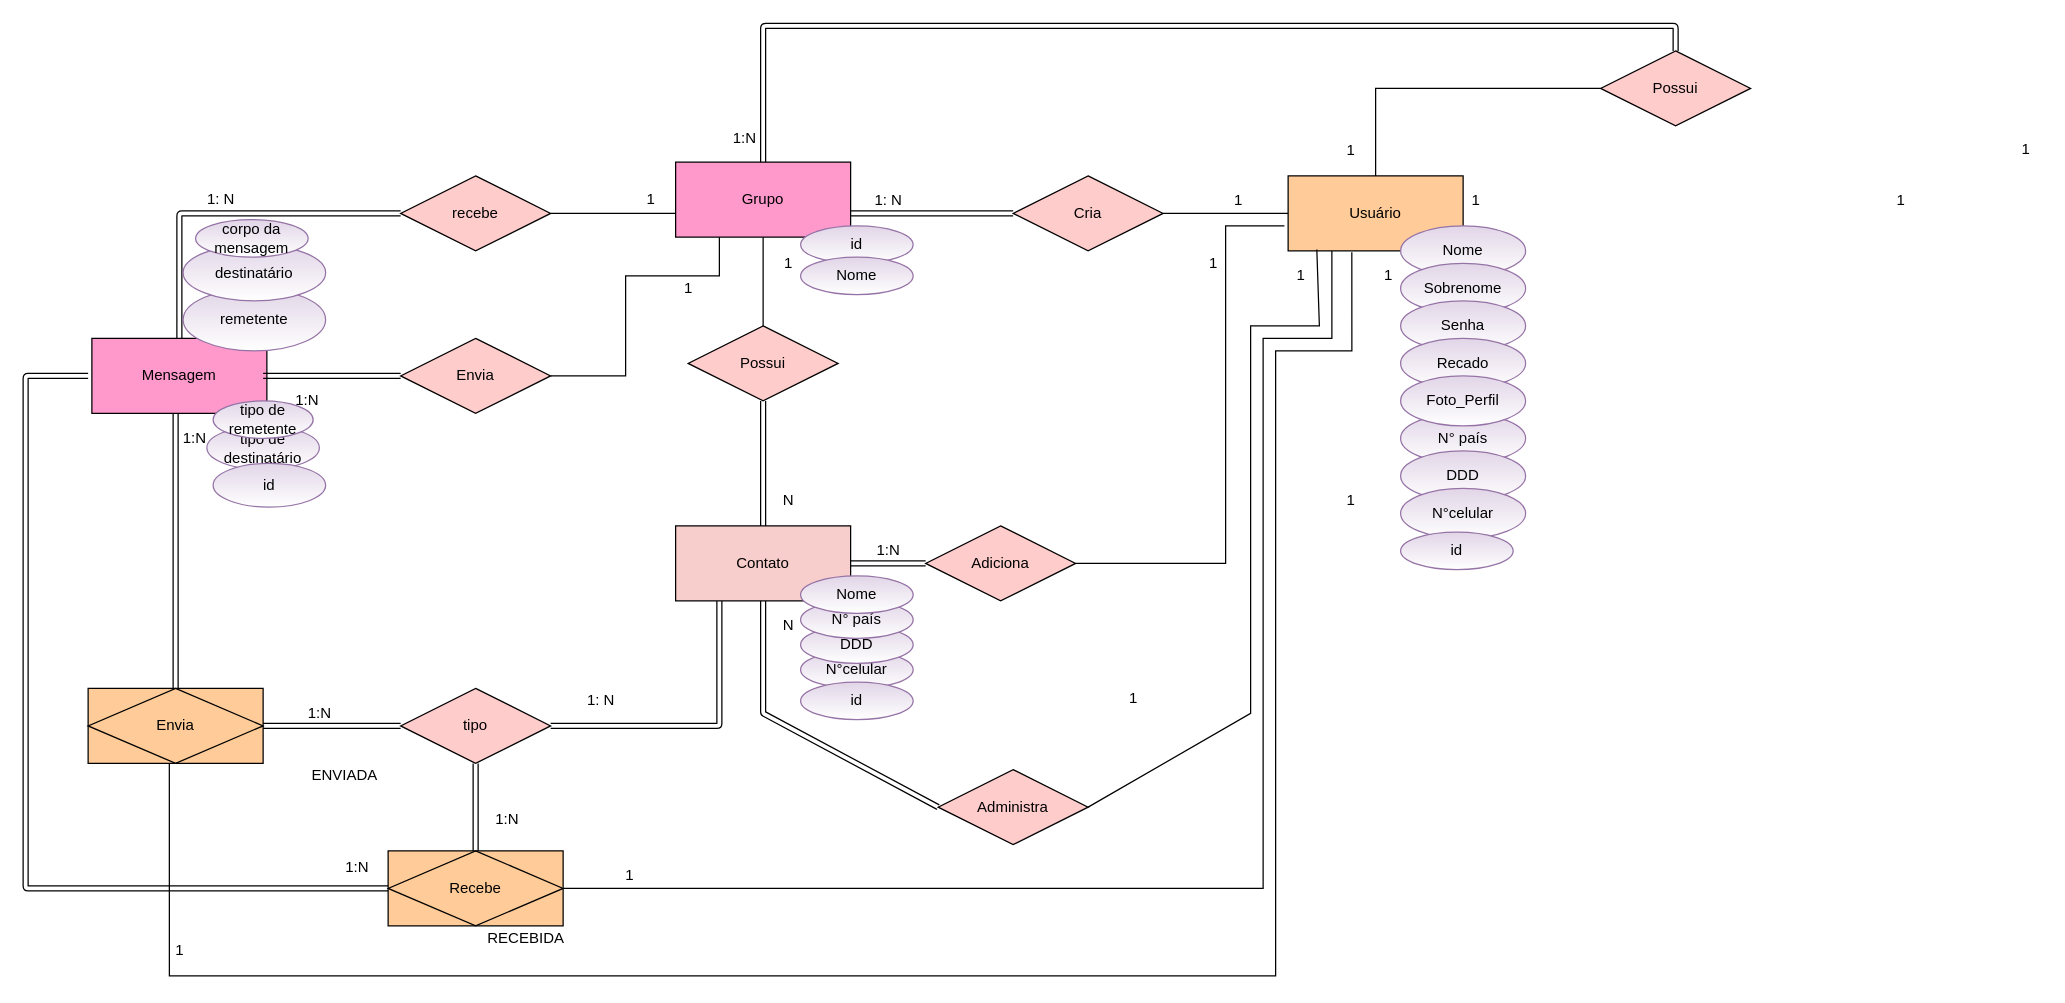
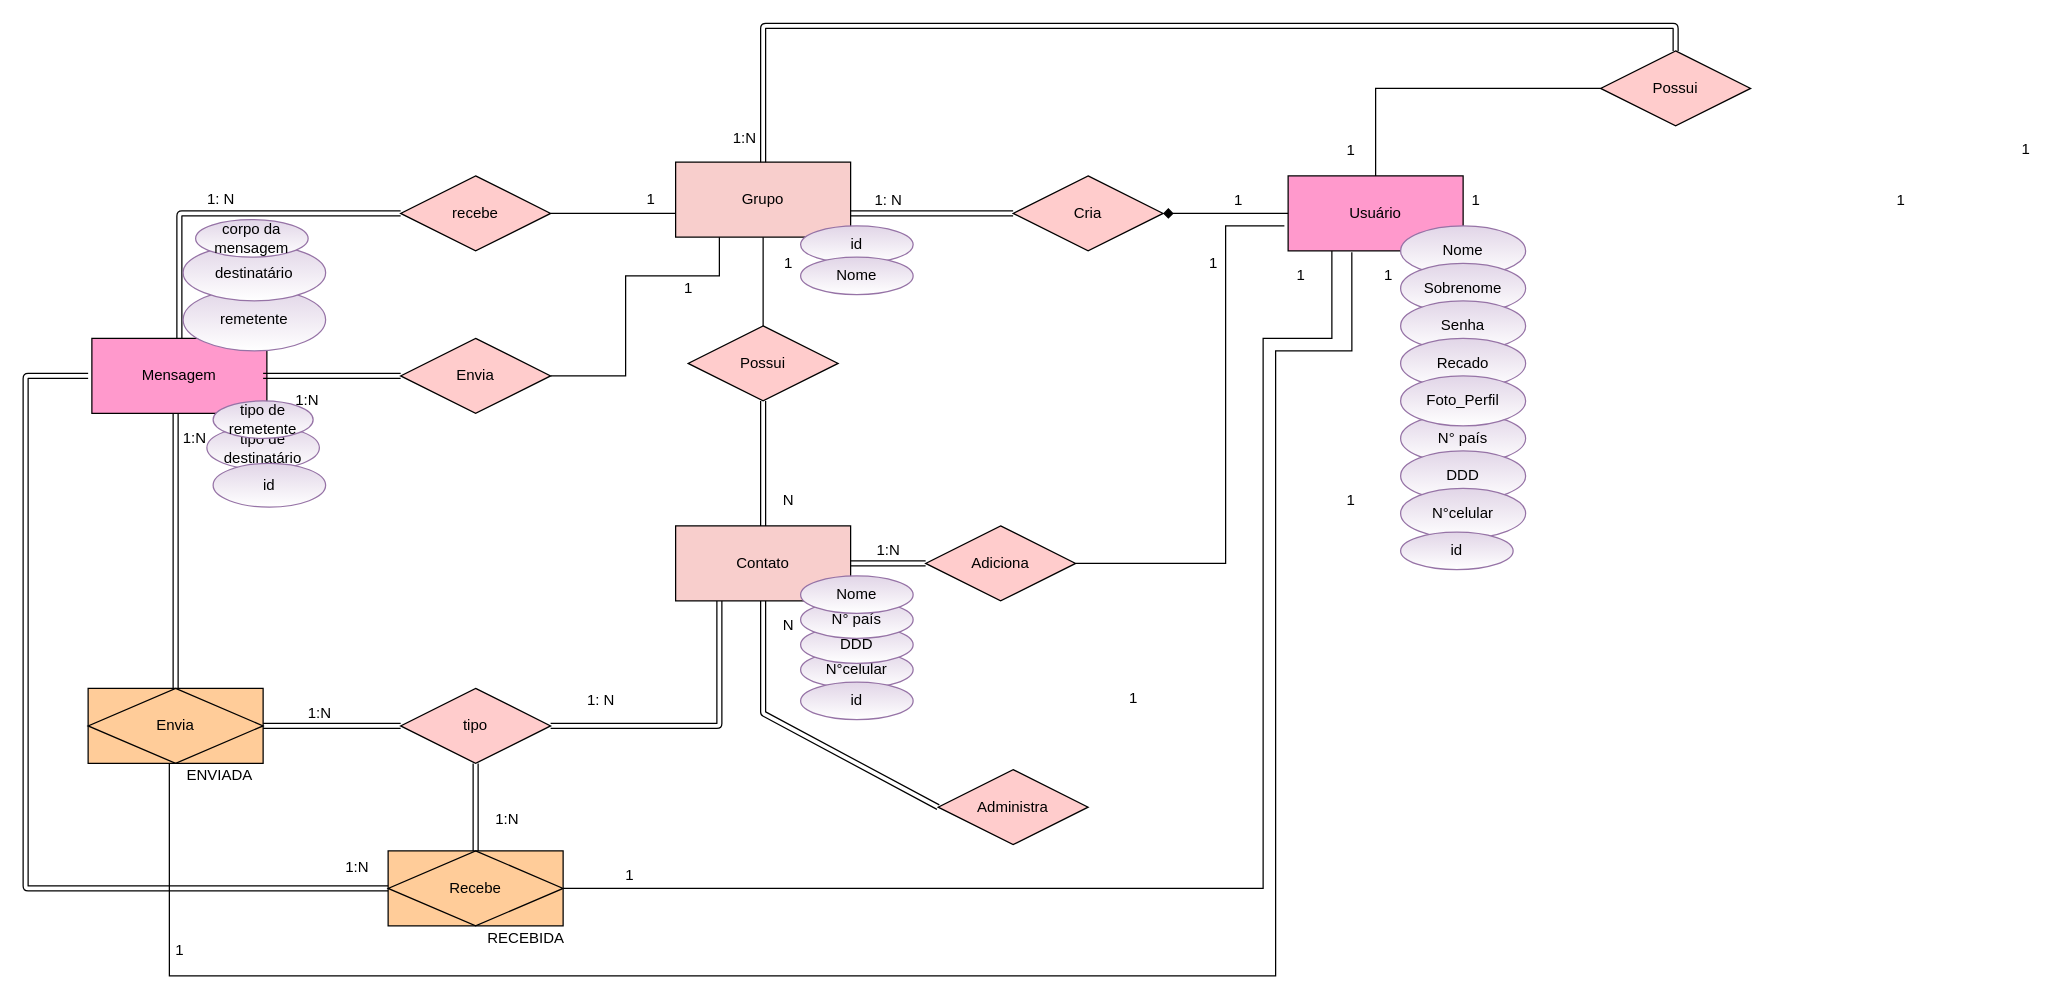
- <mxCell id="3" value="Grupo" style="whiteSpace=wrap;html=1;align=center;fillColor=#FF99CC;fontColor=#000000;" parent="1" vertex="1"><mxGeometry x="540" y="129" width="140" height="60" as="geometry" /></mxCell>
+ <mxCell id="3" value="Grupo" style="whiteSpace=wrap;html=1;align=center;fillColor=#f8cecc;fontColor=#000000;" parent="1" vertex="1"><mxGeometry x="540" y="129" width="140" height="60" as="geometry" /></mxCell>
- <mxCell id="5" value="" style="endArrow=none;html=1;rounded=0;entryX=1;entryY=0.5;entryDx=0;entryDy=0;exitX=0;exitY=0.5;exitDx=0;exitDy=0;fontColor=#000000;" parent="1" source="2" target="4" edge="1"><mxGeometry relative="1" as="geometry"><mxPoint x="760" y="141" as="sourcePoint" /><mxPoint x="710" y="-60" as="targetPoint" /></mxGeometry></mxCell>
+ <mxCell id="5" value="" style="endArrow=diamond;html=1;rounded=0;entryX=1;entryY=0.5;entryDx=0;entryDy=0;exitX=0;exitY=0.5;exitDx=0;exitDy=0;fontColor=#000000;" parent="1" source="2" target="4" edge="1"><mxGeometry relative="1" as="geometry"><mxPoint x="760" y="141" as="sourcePoint" /><mxPoint x="710" y="-60" as="targetPoint" /></mxGeometry></mxCell>
- <mxCell id="2" value="Usuário" style="whiteSpace=wrap;html=1;align=center;fillColor=#ffcc99;fontColor=#000000;" parent="1" vertex="1"><mxGeometry x="1030" y="140" width="140" height="60" as="geometry" /></mxCell>
+ <mxCell id="2" value="Usuário" style="whiteSpace=wrap;html=1;align=center;fillColor=#FF99CC;fontColor=#000000;" parent="1" vertex="1"><mxGeometry x="1030" y="140" width="140" height="60" as="geometry" /></mxCell>
- <mxCell id="12" value="" style="endArrow=none;html=1;rounded=0;exitX=1;exitY=0.5;exitDx=0;exitDy=0;entryX=0.164;entryY=0.983;entryDx=0;entryDy=0;entryPerimeter=0;fontColor=#000000;" parent="1" source="11" target="2" edge="1"><mxGeometry relative="1" as="geometry"><mxPoint x="910" y="200" as="sourcePoint" /><mxPoint x="1070" y="200" as="targetPoint" /><Array as="points"><mxPoint x="1000" y="570" /><mxPoint x="1000" y="390" /><mxPoint x="1000" y="260" /><mxPoint x="1055" y="260" /></Array></mxGeometry></mxCell>
- <mxCell id="55" value="ENVIADA" style="text;html=1;align=center;verticalAlign=middle;resizable=0;points=[];autosize=1;fontColor=#000000;" parent="1" vertex="1"><mxGeometry x="240" y="610" width="70" height="20" as="geometry" /></mxCell>
+ <mxCell id="55" value="ENVIADA" style="text;html=1;align=center;verticalAlign=middle;resizable=0;points=[];autosize=1;fontColor=#000000;" parent="1" vertex="1"><mxGeometry x="140" y="610" width="70" height="20" as="geometry" /></mxCell>
